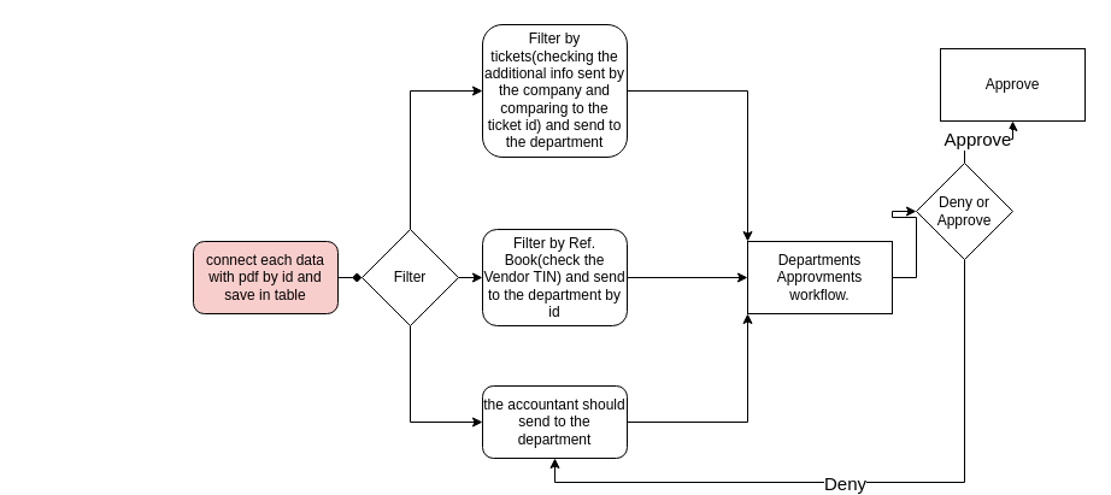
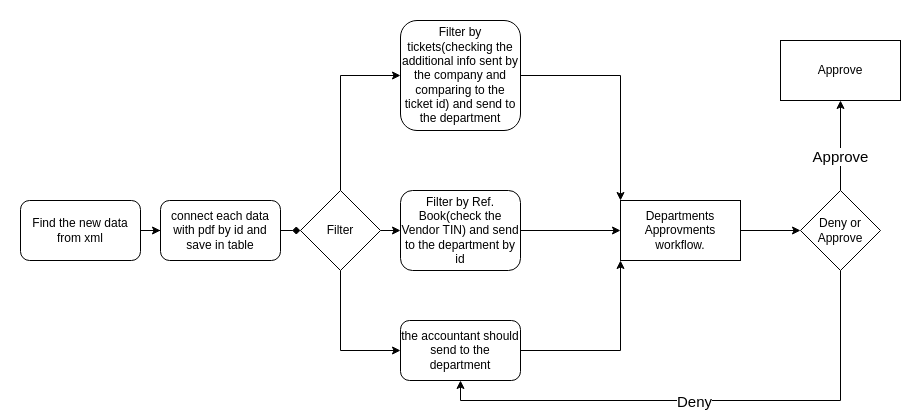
- <mxCell id="22" value="Deny or Approve" style="rhombus;whiteSpace=wrap;html=1;rounded=0;" vertex="1" parent="1"><mxGeometry x="760" y="135" width="80" height="80" as="geometry" /></mxCell>
+ <mxCell id="22" value="Deny or Approve" style="rhombus;whiteSpace=wrap;html=1;rounded=0;" vertex="1" parent="1"><mxGeometry x="800" y="190" width="80" height="80" as="geometry" /></mxCell>
+ <mxCell id="3" value="Find the new data from xml" style="rounded=1;whiteSpace=wrap;html=1;" vertex="1" parent="1"><mxGeometry x="20" y="200" width="120" height="60" as="geometry" /></mxCell>
+ <mxCell id="2" value="" style="edgeStyle=orthogonalEdgeStyle;rounded=0;orthogonalLoop=1;jettySize=auto;html=1;" edge="1" parent="1" source="3" target="5"><mxGeometry relative="1" as="geometry" /></mxCell>
- <mxCell id="5" value="connect each data with pdf by id and save in table" style="rounded=1;whiteSpace=wrap;html=1;fillColor=#f8cecc;" vertex="1" parent="1"><mxGeometry x="160" y="200" width="120" height="60" as="geometry" /></mxCell>
+ <mxCell id="5" value="connect each data with pdf by id and save in table" style="rounded=1;whiteSpace=wrap;html=1;" vertex="1" parent="1"><mxGeometry x="160" y="200" width="120" height="60" as="geometry" /></mxCell>
